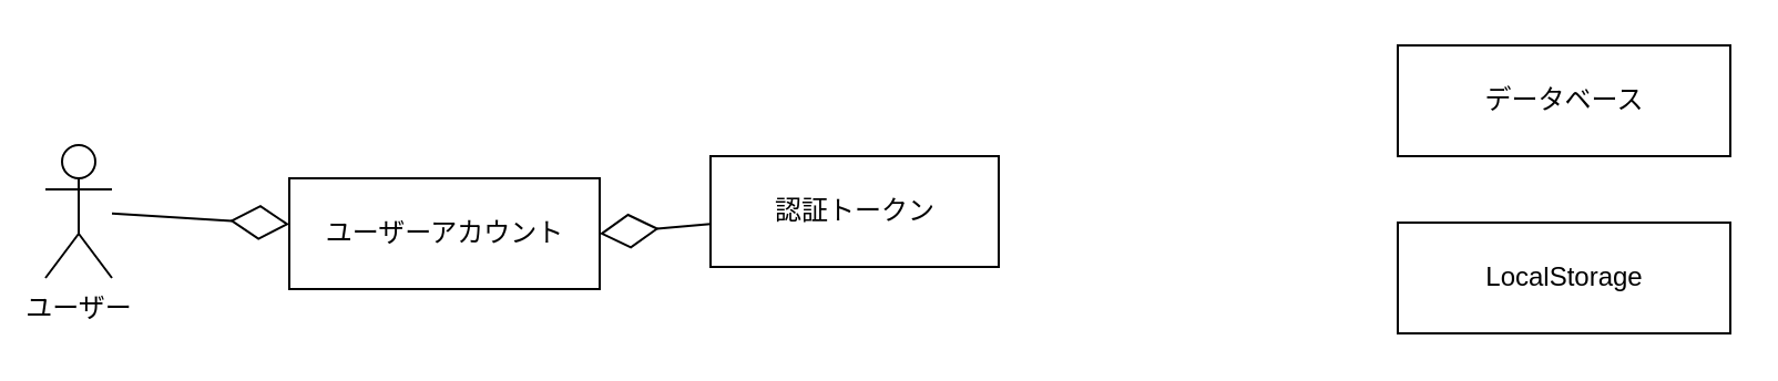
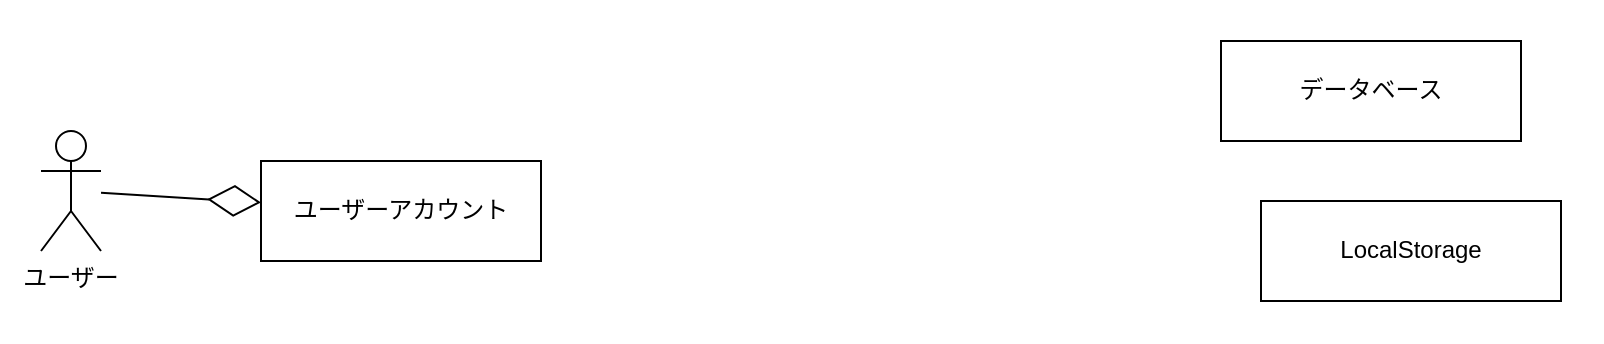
- <mxCell id="7" value="データベース" style="html=1;fontStyle=0" parent="1" vertex="1"><mxGeometry x="630" y="20" width="150" height="50" as="geometry" /></mxCell>
+ <mxCell id="7" value="データベース" style="html=1;fontStyle=0" parent="1" vertex="1"><mxGeometry x="610" y="20" width="150" height="50" as="geometry" /></mxCell>
- <mxCell id="6" value="認証トークン" style="html=1;fontStyle=0" parent="1" vertex="1"><mxGeometry x="320" y="70" width="130" height="50" as="geometry" /></mxCell>
- <mxCell id="5" value="" style="endArrow=diamondThin;endFill=0;endSize=24;html=1;entryX=1;entryY=0.5;entryDx=0;entryDy=0;" parent="1" source="6" target="2" edge="1"><mxGeometry width="160" relative="1" as="geometry"><mxPoint x="210" y="55" as="sourcePoint" /><mxPoint x="160" y="65" as="targetPoint" /></mxGeometry></mxCell>
